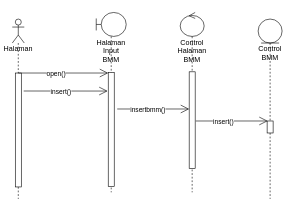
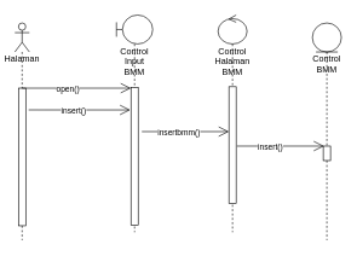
- <mxCell id="4" value="Halaman Input BMM" style="shape=umlLifeline;participant=umlBoundary;perimeter=lifelinePerimeter;whiteSpace=wrap;html=1;container=1;collapsible=0;recursiveResize=0;verticalAlign=top;spacingTop=36;outlineConnect=0;" parent="1" vertex="1"><mxGeometry x="160" y="20" width="50" height="300" as="geometry" /></mxCell>
+ <mxCell id="4" value="Control Input BMM" style="shape=umlLifeline;participant=umlBoundary;perimeter=lifelinePerimeter;whiteSpace=wrap;html=1;container=1;collapsible=0;recursiveResize=0;verticalAlign=top;spacingTop=36;outlineConnect=0;" parent="1" vertex="1"><mxGeometry x="160" y="20" width="50" height="300" as="geometry" /></mxCell>
